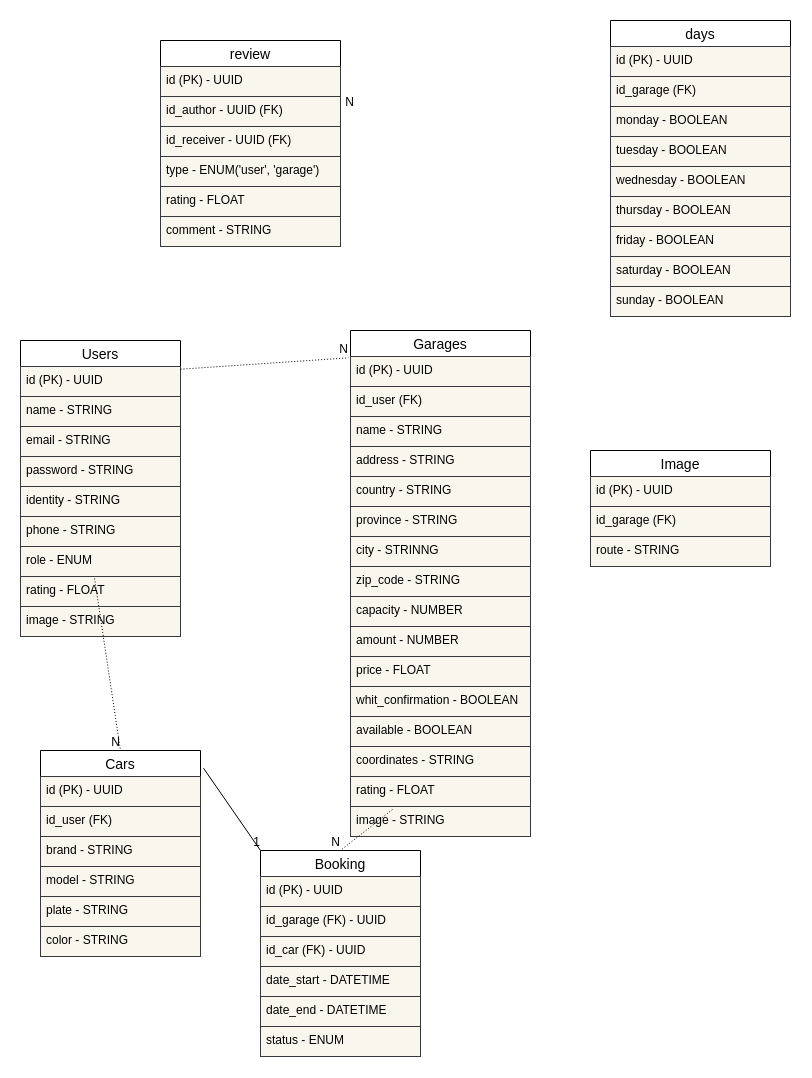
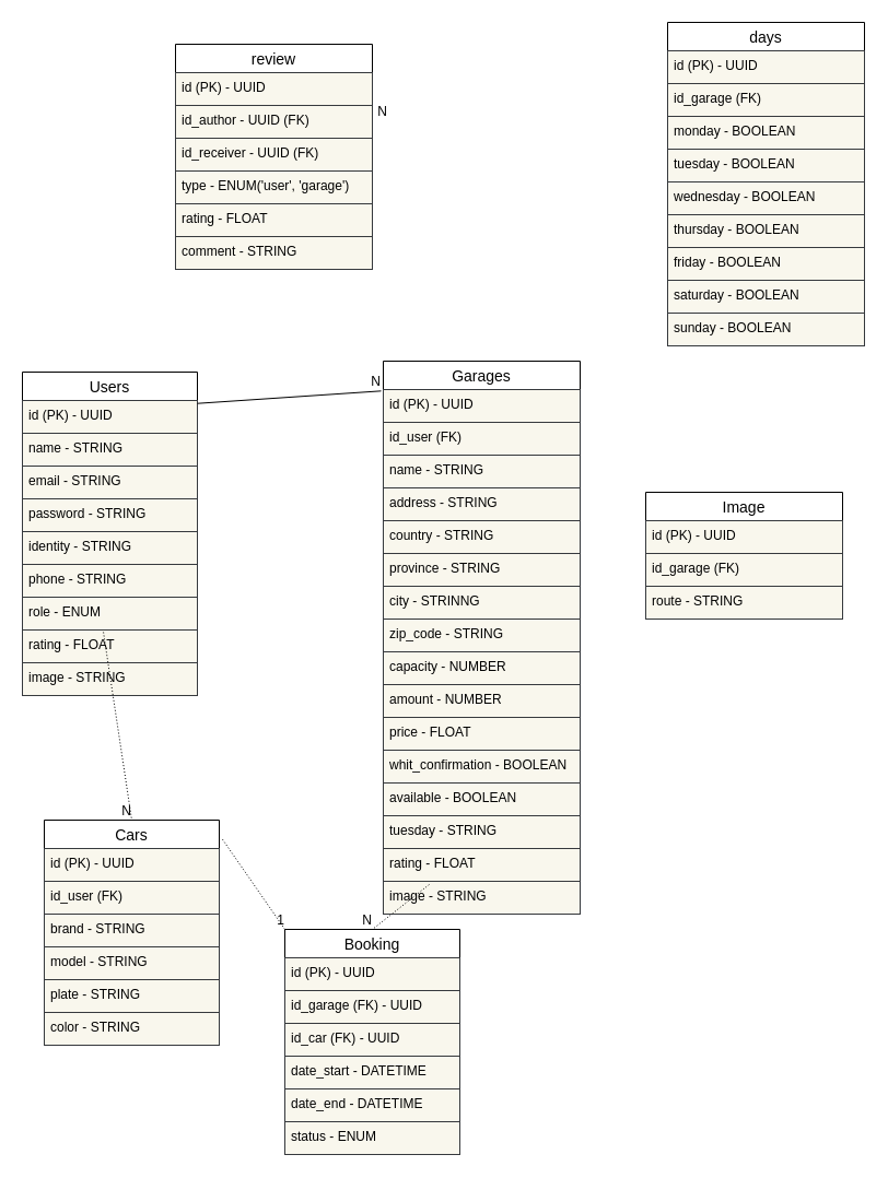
- <mxCell id="36" value="" style="endArrow=none;html=1;rounded=0;dashed=1;dashPattern=1 2;entryX=-0.011;entryY=0.054;entryDx=0;entryDy=0;entryPerimeter=0;exitX=1;exitY=0.097;exitDx=0;exitDy=0;exitPerimeter=0;" parent="1" source="2" target="12" edge="1"><mxGeometry relative="1" as="geometry"><mxPoint x="220" y="99" as="sourcePoint" /><mxPoint x="500" y="400" as="targetPoint" /></mxGeometry></mxCell>
+ <mxCell id="36" value="" style="endArrow=none;html=1;rounded=0;dashed=0;dashPattern=1 2;entryX=-0.011;entryY=0.054;entryDx=0;entryDy=0;entryPerimeter=0;exitX=1;exitY=0.097;exitDx=0;exitDy=0;exitPerimeter=0;" parent="1" source="2" target="12" edge="1"><mxGeometry relative="1" as="geometry"><mxPoint x="220" y="99" as="sourcePoint" /><mxPoint x="500" y="400" as="targetPoint" /></mxGeometry></mxCell>
- <mxCell id="26" value="coordinates - STRING" style="text;strokeColor=#36393d;fillColor=#f9f7ed;spacingLeft=4;spacingRight=4;overflow=hidden;rotatable=0;points=[[0,0.5],[1,0.5]];portConstraint=eastwest;fontSize=12;fontColor=#000000;" parent="12" vertex="1"><mxGeometry y="416" width="180" height="30" as="geometry" /></mxCell>
+ <mxCell id="26" value="tuesday - STRING" style="text;strokeColor=#36393d;fillColor=#f9f7ed;spacingLeft=4;spacingRight=4;overflow=hidden;rotatable=0;points=[[0,0.5],[1,0.5]];portConstraint=eastwest;fontSize=12;fontColor=#000000;" parent="12" vertex="1"><mxGeometry y="416" width="180" height="30" as="geometry" /></mxCell>
- <mxCell id="47" value="" style="endArrow=none;html=1;rounded=0;dashed=0;dashPattern=1 2;exitX=1.019;exitY=0.086;exitDx=0;exitDy=0;exitPerimeter=0;entryX=0;entryY=0;entryDx=0;entryDy=0;" parent="1" source="29" target="40" edge="1"><mxGeometry relative="1" as="geometry"><mxPoint x="450" y="400" as="sourcePoint" /><mxPoint x="610" y="400" as="targetPoint" /></mxGeometry></mxCell>
+ <mxCell id="47" value="" style="endArrow=none;html=1;rounded=0;dashed=1;dashPattern=1 2;exitX=1.019;exitY=0.086;exitDx=0;exitDy=0;exitPerimeter=0;entryX=0;entryY=0;entryDx=0;entryDy=0;" parent="1" source="29" target="40" edge="1"><mxGeometry relative="1" as="geometry"><mxPoint x="450" y="400" as="sourcePoint" /><mxPoint x="610" y="400" as="targetPoint" /></mxGeometry></mxCell>
